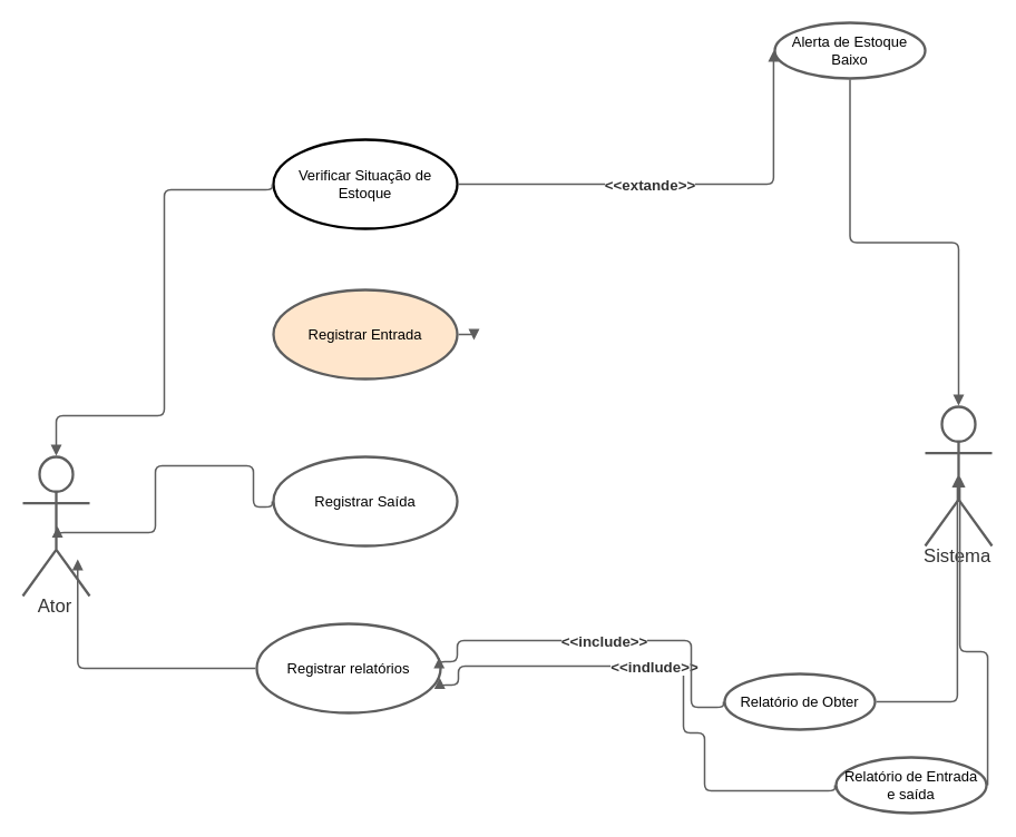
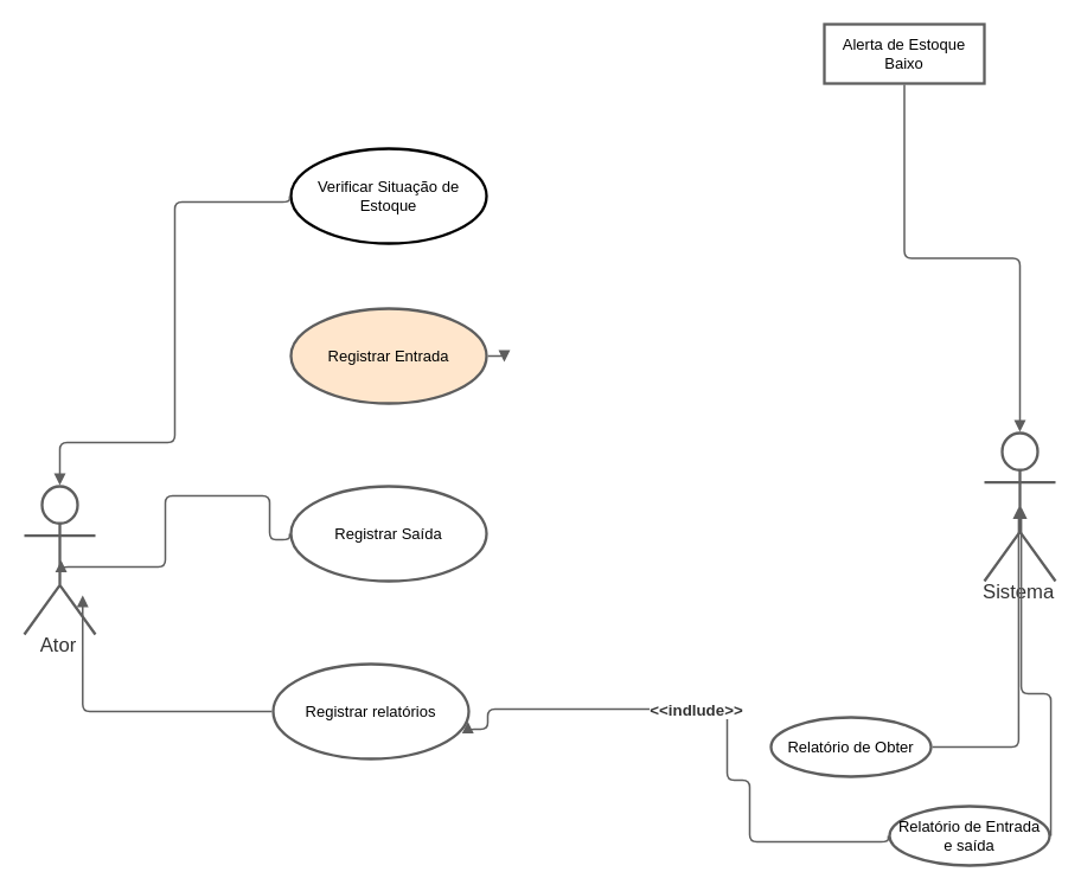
- <mxCell id="14" value="Alerta de Estoque  Baixo" style="html=1;overflow=block;blockSpacing=1;whiteSpace=wrap;ellipse;fontSize=13;spacing=3.8;strokeColor=#5e5e5e;strokeOpacity=100;rounded=1;absoluteArcSize=1;arcSize=9;strokeWidth=2.3;lucidId=H--2z~g60Yl2;" vertex="1" parent="1"><mxGeometry x="695" y="20" width="135" height="50" as="geometry" /></mxCell>
+ <mxCell id="14" value="Alerta de Estoque  Baixo" style="html=1;overflow=block;blockSpacing=1;whiteSpace=wrap;fontSize=13;spacing=3.8;strokeColor=#5e5e5e;strokeOpacity=100;absoluteArcSize=1;arcSize=9;strokeWidth=2.3;lucidId=H--2z~g60Yl2;rounded=0;" vertex="1" parent="1"><mxGeometry x="695" y="20" width="135" height="50" as="geometry" /></mxCell>
- <mxCell id="15" value="" style="html=1;jettySize=18;whiteSpace=wrap;fontSize=13;strokeColor=#5E5E5E;strokeWidth=1.5;rounded=1;arcSize=12;edgeStyle=orthogonalEdgeStyle;startArrow=none;endArrow=block;endFill=1;exitX=1.007;exitY=0.5;exitPerimeter=0;entryX=-0.008;entryY=0.5;entryPerimeter=0;lucidId=y.-2twQsLEgc;" edge="1" parent="1" source="2" target="14"><mxGeometry width="100" height="100" relative="1" as="geometry"><Array as="points" /></mxGeometry></mxCell>
- <mxCell id="16" value="&amp;lt;&amp;lt;extande&amp;gt;&amp;gt;" style="text;html=1;resizable=0;labelBackgroundColor=default;align=center;verticalAlign=middle;fontStyle=1;fontColor=#333333;fontSize=13.3;" vertex="1" parent="15"><mxGeometry x="-0.149" relative="1" as="geometry" /></mxCell>
- <mxCell id="18" value="" style="html=1;jettySize=18;whiteSpace=wrap;fontSize=13;strokeColor=#5E5E5E;strokeWidth=1.5;rounded=1;arcSize=12;edgeStyle=orthogonalEdgeStyle;startArrow=none;endArrow=block;endFill=1;exitX=-0.008;exitY=0.5;exitPerimeter=0;entryX=0.992;entryY=0.377;entryPerimeter=0;lucidId=Sh_21T8hwLlH;" edge="1" parent="1" source="9" target="6"><mxGeometry width="100" height="100" relative="1" as="geometry"><Array as="points"><mxPoint x="620" y="635" /><mxPoint x="620" y="575" /><mxPoint x="410" y="575" /><mxPoint x="410" y="594" /></Array></mxGeometry></mxCell>
- <mxCell id="19" value="&amp;lt;&amp;lt;include&amp;gt;&amp;gt;" style="text;html=1;resizable=0;labelBackgroundColor=default;align=center;verticalAlign=middle;fontStyle=1;fontColor=#333333;fontSize=13.3;" vertex="1" parent="18"><mxGeometry relative="1" as="geometry" /></mxCell>
